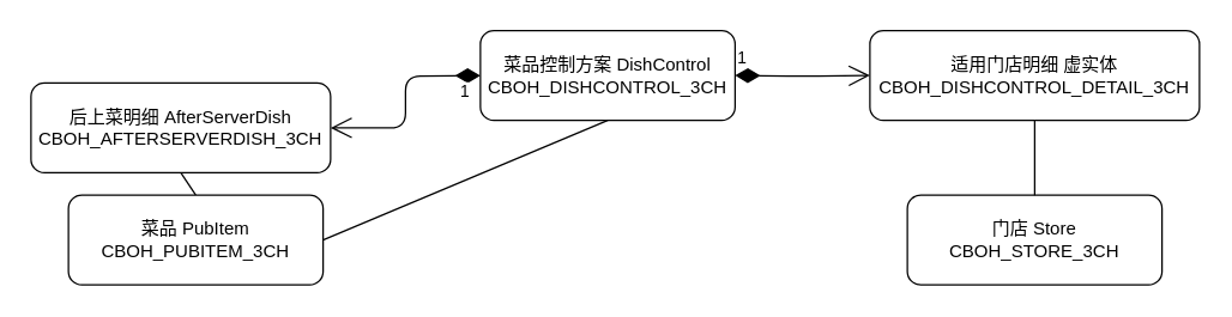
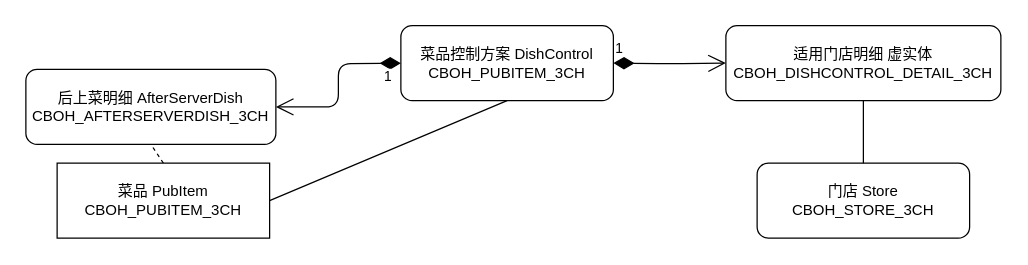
- <mxCell id="2" value="菜品控制方案 DishControl&lt;br&gt;CBOH_DISHCONTROL_3CH" style="rounded=1;whiteSpace=wrap;html=1;" vertex="1" parent="1"><mxGeometry x="320" y="20" width="170" height="60" as="geometry" /></mxCell>
+ <mxCell id="2" value="菜品控制方案 DishControl&lt;br&gt;CBOH_PUBITEM_3CH" style="rounded=1;whiteSpace=wrap;html=1;" vertex="1" parent="1"><mxGeometry x="320" y="20" width="170" height="60" as="geometry" /></mxCell>
- <mxCell id="4" value="" style="endArrow=none;html=1;entryX=0.5;entryY=1;entryDx=0;entryDy=0;exitX=0.5;exitY=0;exitDx=0;exitDy=0;" edge="1" parent="1" target="3" source="10"><mxGeometry width="50" height="50" relative="1" as="geometry"><mxPoint x="145" y="130" as="sourcePoint" /><mxPoint x="163" y="-20" as="targetPoint" /></mxGeometry></mxCell>
+ <mxCell id="4" value="" style="endArrow=none;html=1;entryX=0.5;entryY=1;entryDx=0;entryDy=0;exitX=0.5;exitY=0;exitDx=0;exitDy=0;dashed=1;" edge="1" parent="1" target="3" source="10"><mxGeometry width="50" height="50" relative="1" as="geometry"><mxPoint x="145" y="130" as="sourcePoint" /><mxPoint x="163" y="-20" as="targetPoint" /></mxGeometry></mxCell>
- <mxCell id="10" value="菜品 PubItem&lt;br&gt;CBOH_PUBITEM_3CH" style="rounded=1;whiteSpace=wrap;html=1;" vertex="1" parent="1"><mxGeometry x="45" y="130" width="170" height="60" as="geometry" /></mxCell>
+ <mxCell id="10" value="菜品 PubItem&lt;br&gt;CBOH_PUBITEM_3CH" style="whiteSpace=wrap;html=1;rounded=0;" vertex="1" parent="1"><mxGeometry x="45" y="130" width="170" height="60" as="geometry" /></mxCell>
